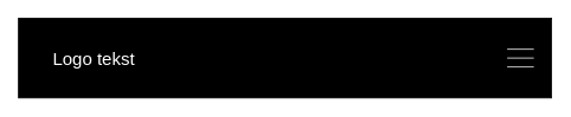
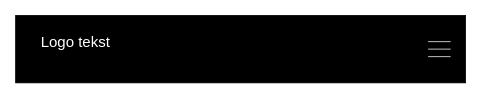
- <mxCell id="3" value="Logo tekst" style="text;html=1;strokeColor=none;fillColor=none;align=center;verticalAlign=middle;whiteSpace=wrap;rounded=0;fontColor=#FFFFFF;fontSize=20;" vertex="1" parent="1"><mxGeometry x="40" y="50" width="130" height="30" as="geometry" /></mxCell>
+ <mxCell id="3" value="Logo tekst" style="text;html=1;strokeColor=none;fillColor=none;align=center;verticalAlign=middle;whiteSpace=wrap;rounded=0;fontColor=#FFFFFF;fontSize=20;" vertex="1" parent="1"><mxGeometry x="35" y="40" width="130" height="30" as="geometry" /></mxCell>
